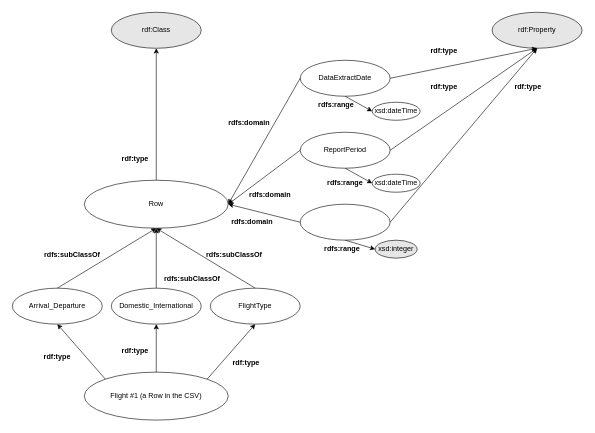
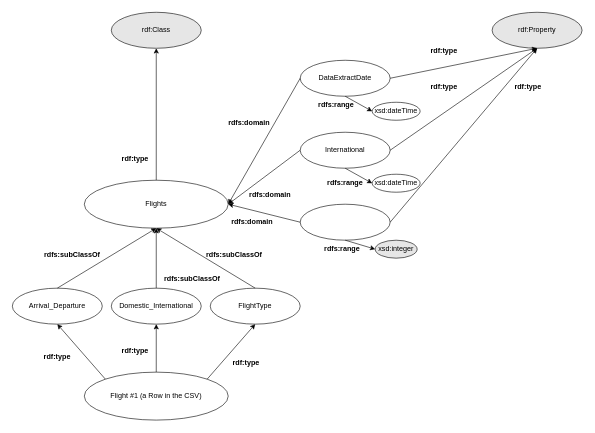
- <mxCell id="5" value="ReportPeriod" style="text;html=1;strokeColor=none;fillColor=none;align=center;verticalAlign=middle;whiteSpace=wrap;rounded=0;" vertex="1" parent="1"><mxGeometry x="510" y="235" width="130" height="30" as="geometry" /></mxCell>
+ <mxCell id="5" value="International" style="text;html=1;strokeColor=none;fillColor=none;align=center;verticalAlign=middle;whiteSpace=wrap;rounded=0;" vertex="1" parent="1"><mxGeometry x="510" y="235" width="130" height="30" as="geometry" /></mxCell>
- <mxCell id="19" value="Row" style="text;html=1;strokeColor=none;fillColor=none;align=center;verticalAlign=middle;whiteSpace=wrap;rounded=0;" vertex="1" parent="1"><mxGeometry x="150" y="325" width="220" height="30" as="geometry" /></mxCell>
+ <mxCell id="19" value="Flights" style="text;html=1;strokeColor=none;fillColor=none;align=center;verticalAlign=middle;whiteSpace=wrap;rounded=0;" vertex="1" parent="1"><mxGeometry x="150" y="325" width="220" height="30" as="geometry" /></mxCell>
